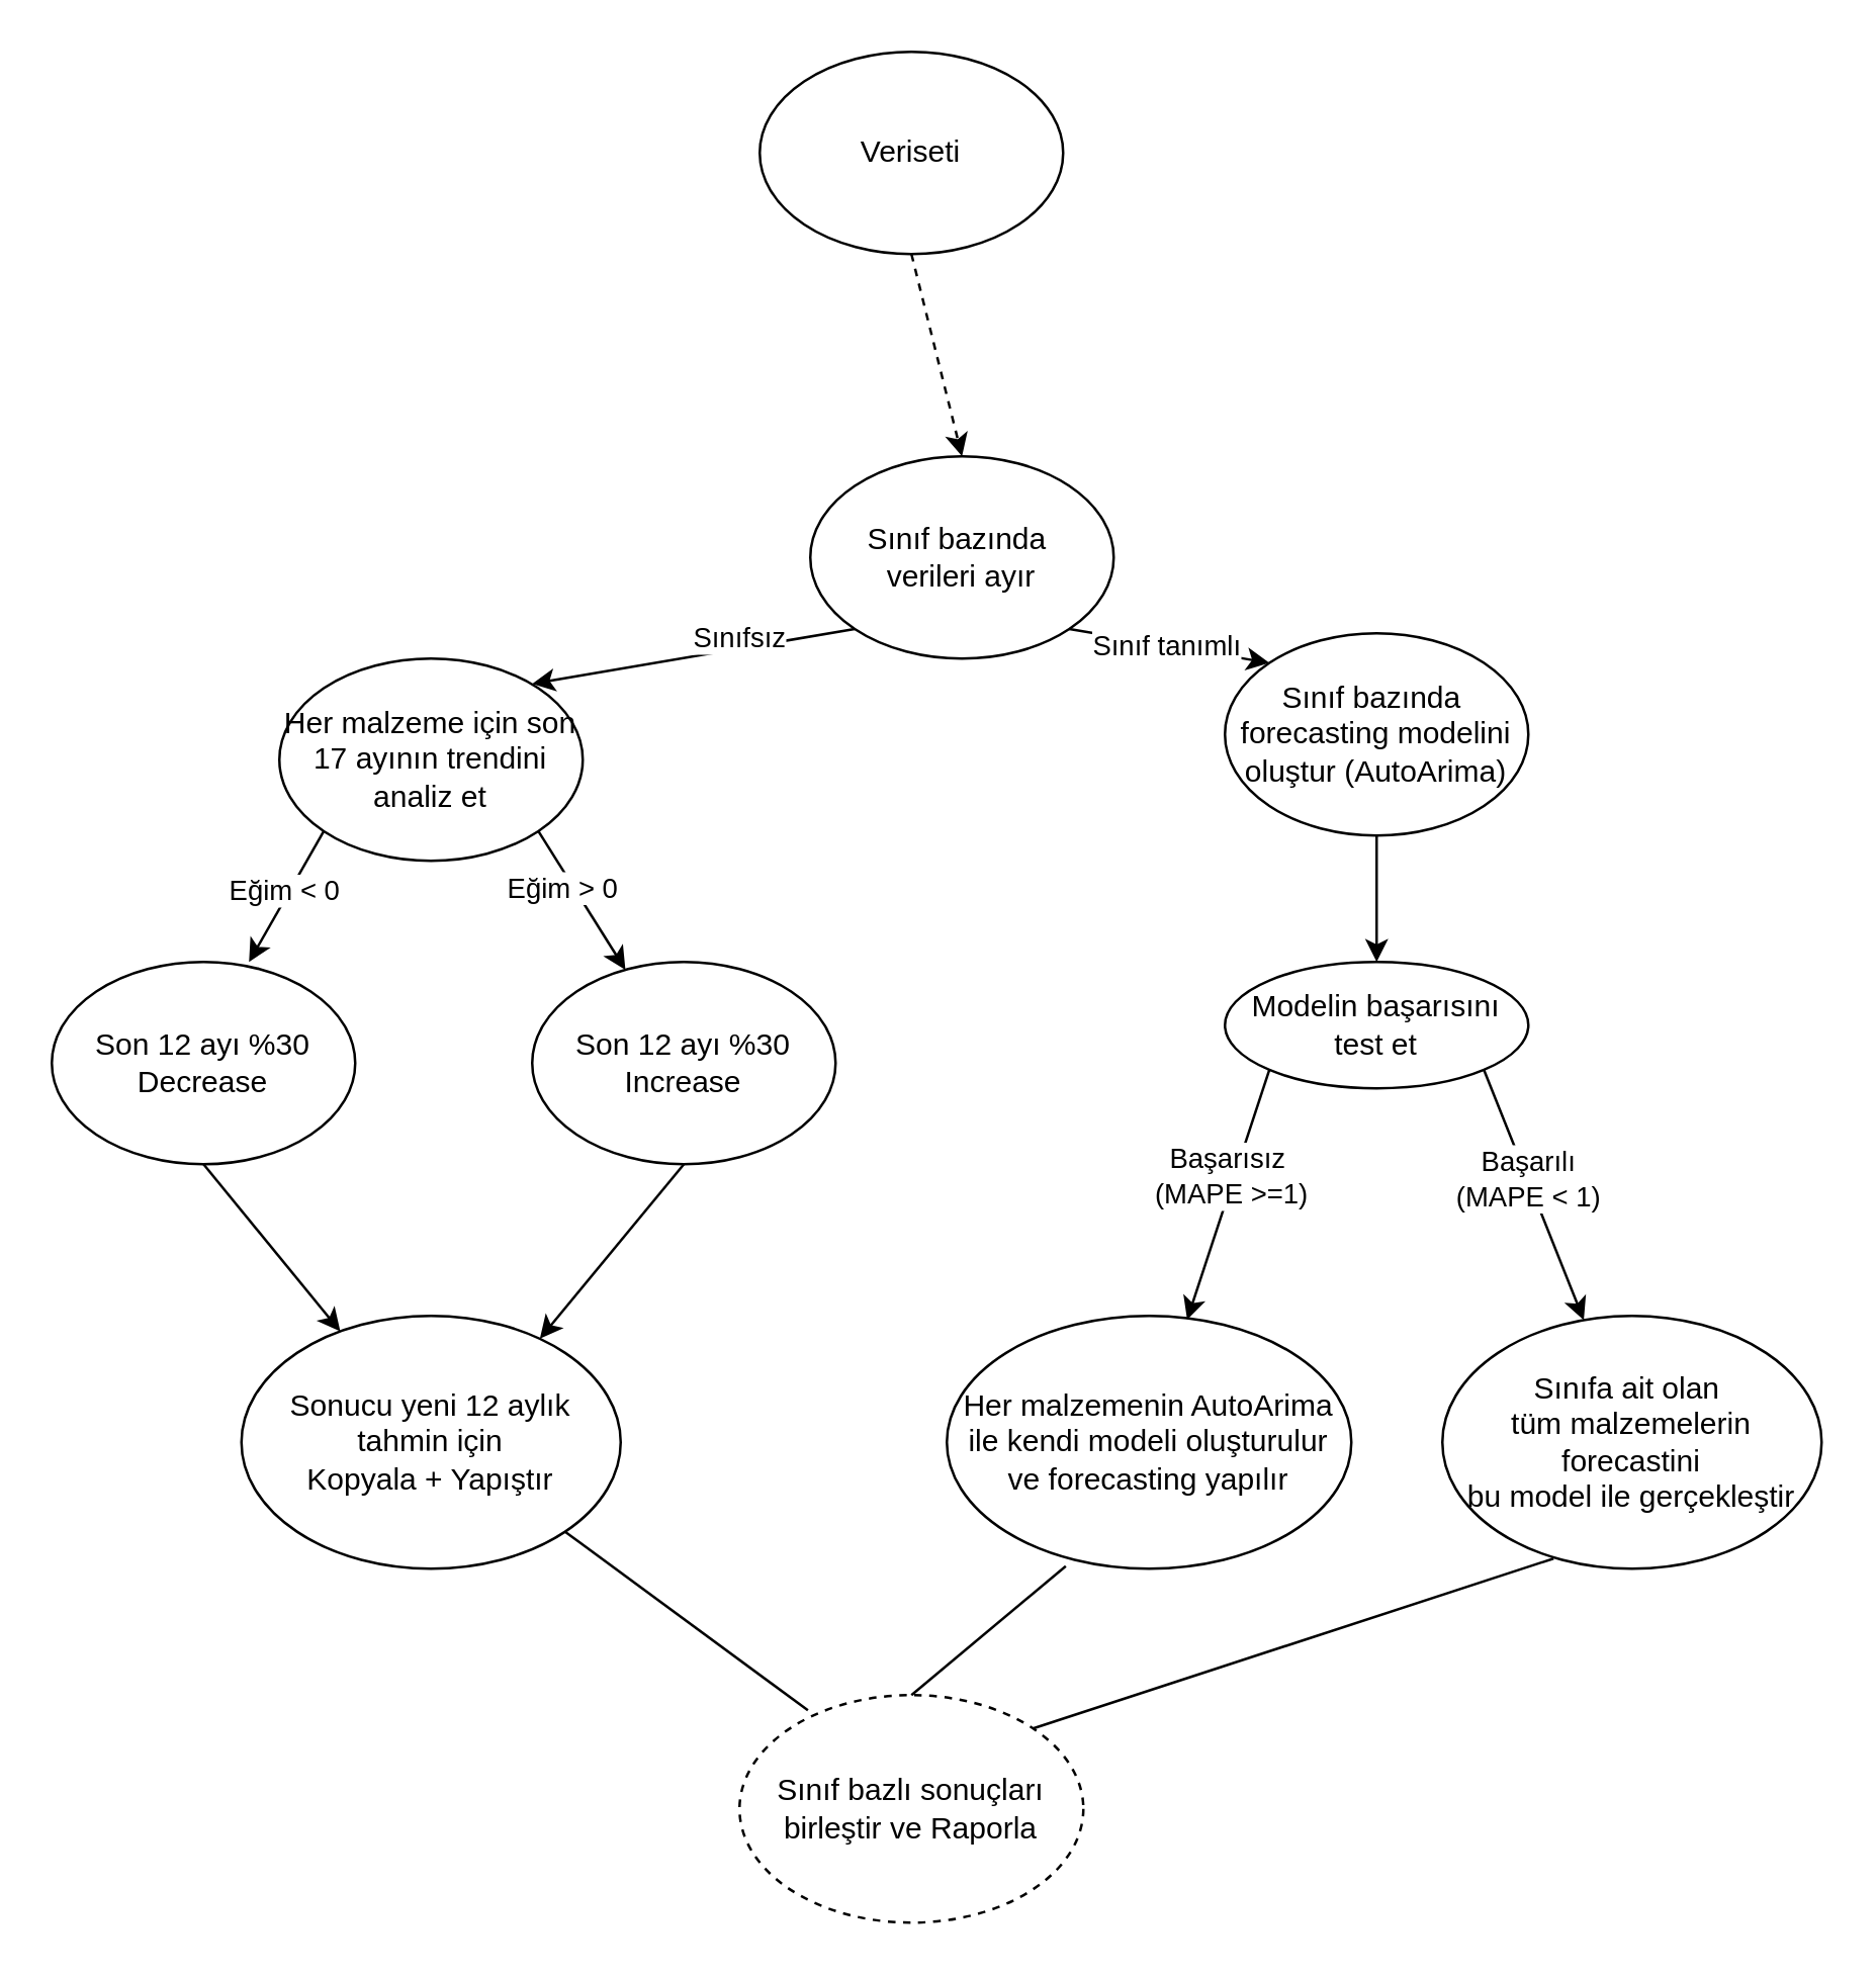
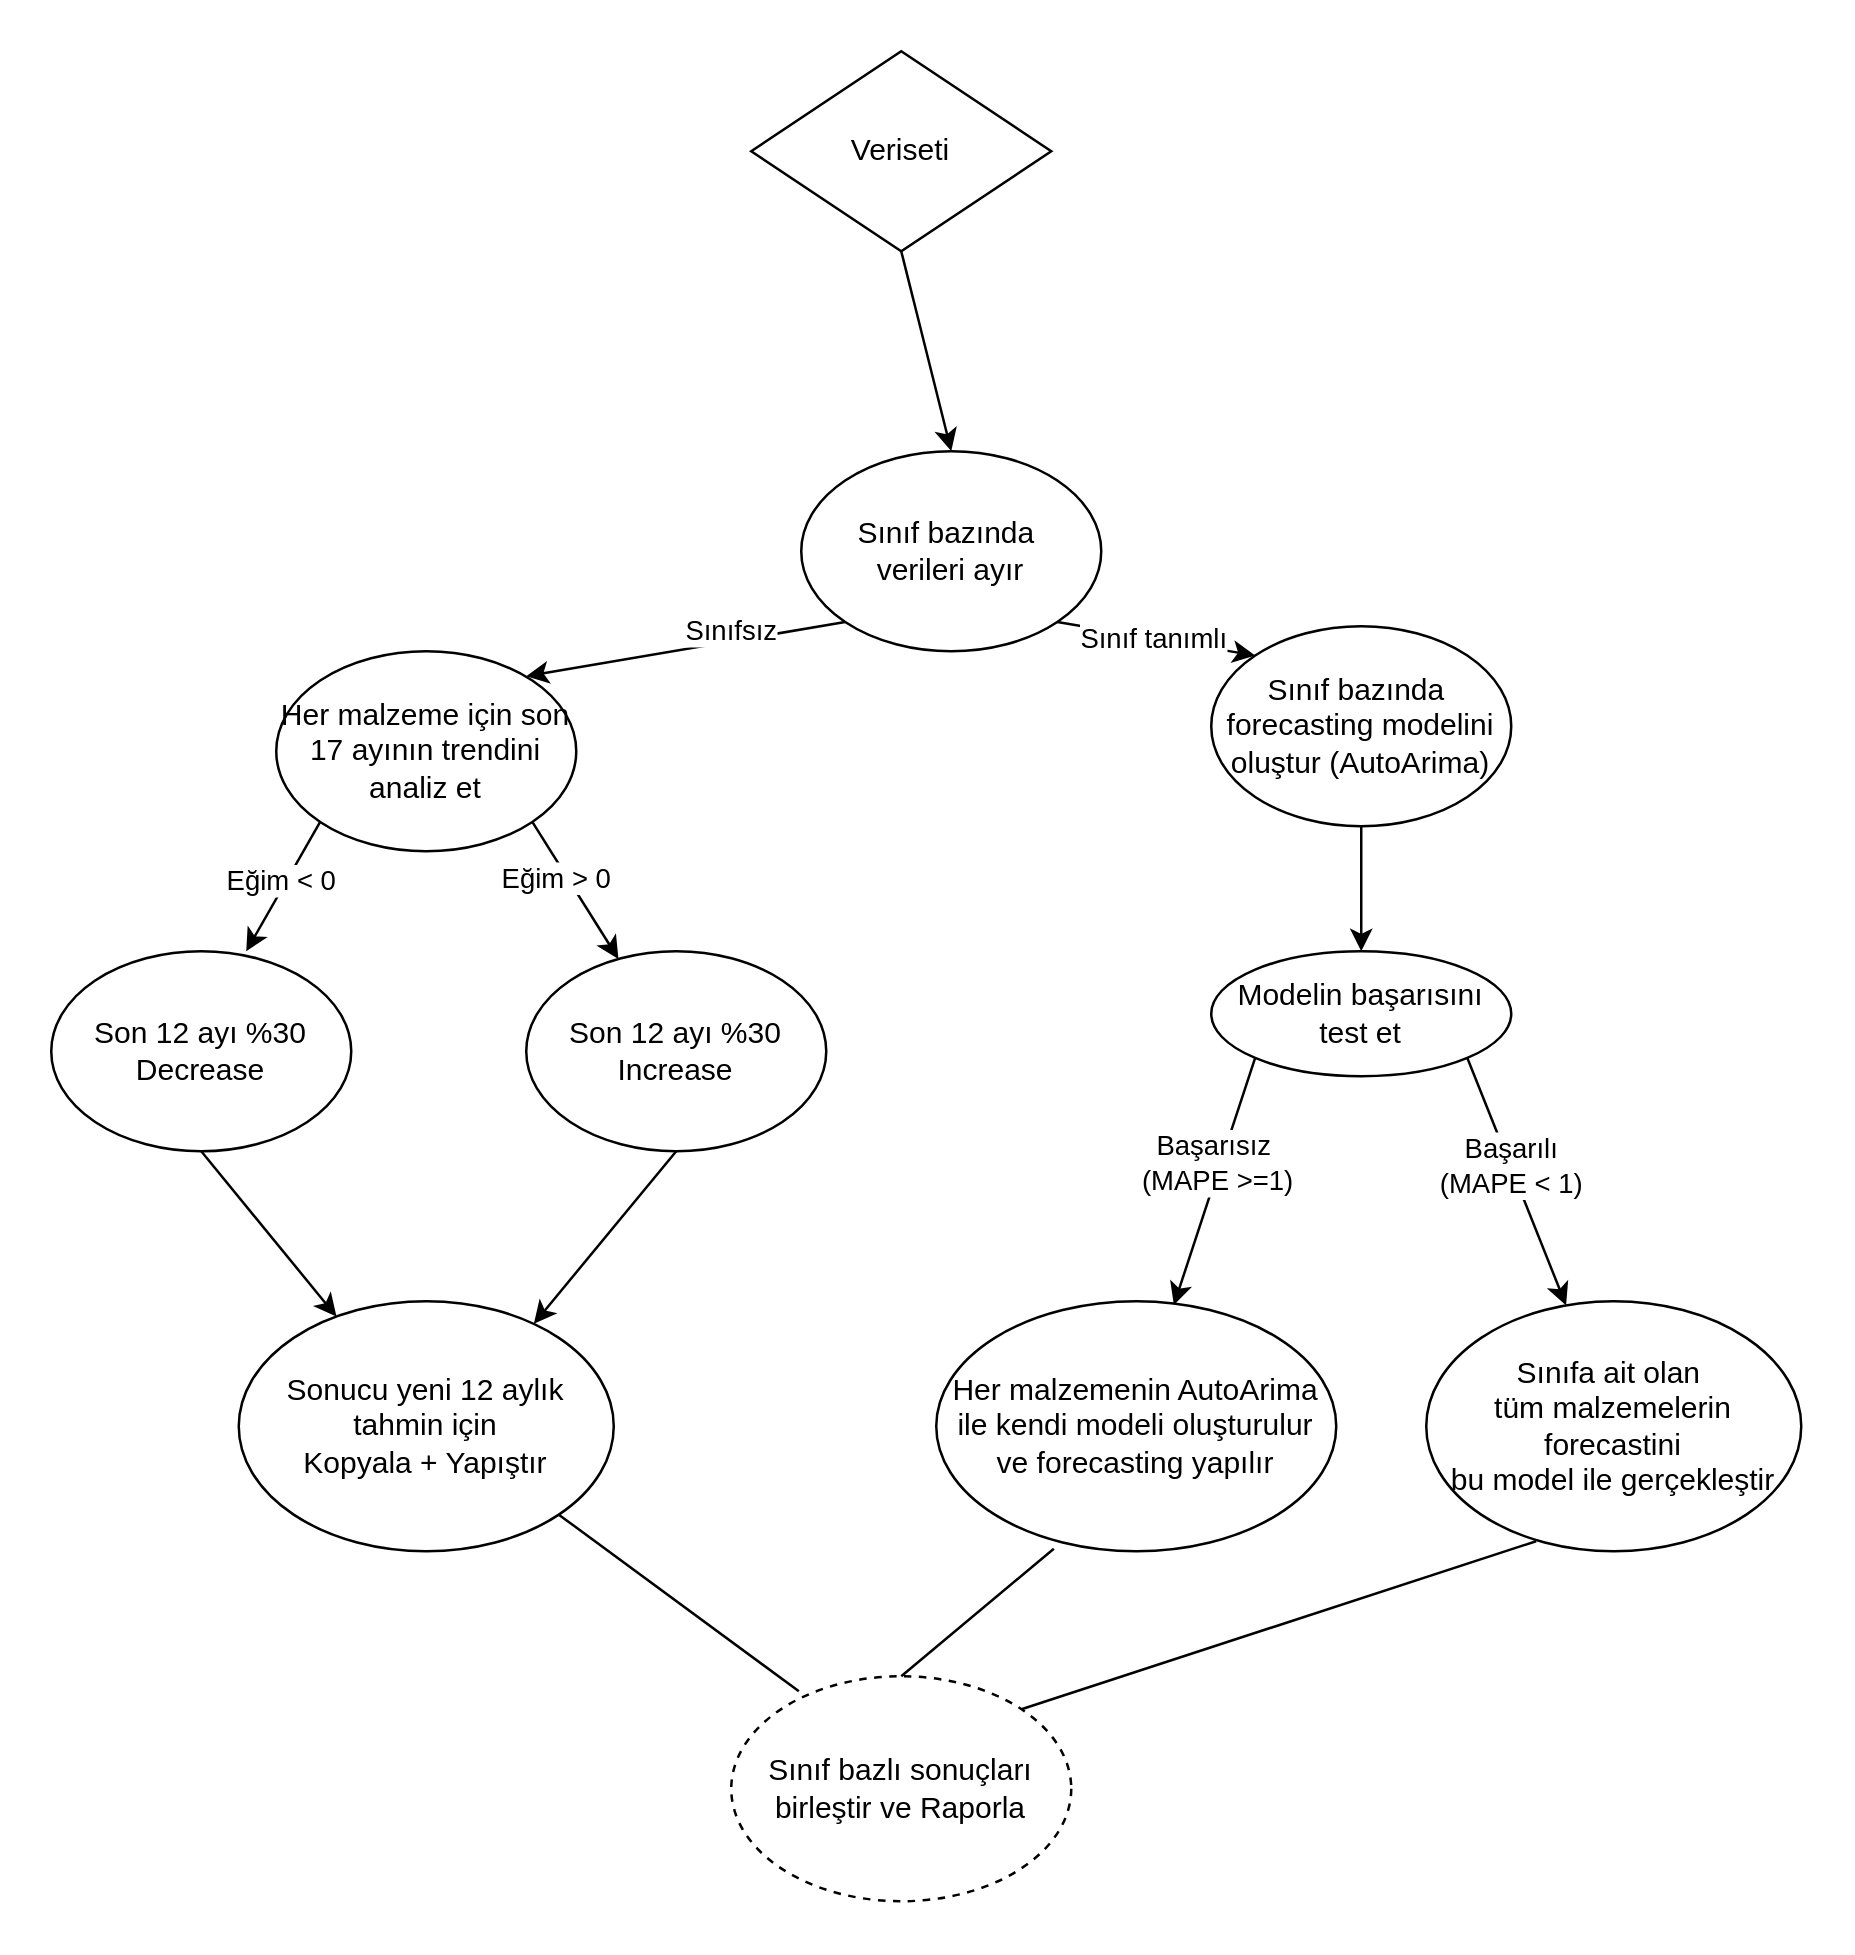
- <mxCell id="2" value="Veriseti" style="ellipse;whiteSpace=wrap;html=1;" vertex="1" parent="1"><mxGeometry x="300" y="20" width="120" height="80" as="geometry" /></mxCell>
+ <mxCell id="2" value="Veriseti" style="rhombus;whiteSpace=wrap;html=1;" vertex="1" parent="1"><mxGeometry x="300" y="20" width="120" height="80" as="geometry" /></mxCell>
- <mxCell id="12" value="" style="endArrow=classic;html=1;entryX=0.5;entryY=0;entryDx=0;entryDy=0;exitX=0.5;exitY=1;exitDx=0;exitDy=0;dashed=1;" edge="1" parent="1" source="2" target="3"><mxGeometry width="50" height="50" relative="1" as="geometry"><mxPoint x="350" y="430" as="sourcePoint" /><mxPoint x="400" y="380" as="targetPoint" /></mxGeometry></mxCell>
+ <mxCell id="12" value="" style="endArrow=classic;html=1;entryX=0.5;entryY=0;entryDx=0;entryDy=0;exitX=0.5;exitY=1;exitDx=0;exitDy=0;" edge="1" parent="1" source="2" target="3"><mxGeometry width="50" height="50" relative="1" as="geometry"><mxPoint x="350" y="430" as="sourcePoint" /><mxPoint x="400" y="380" as="targetPoint" /></mxGeometry></mxCell>
